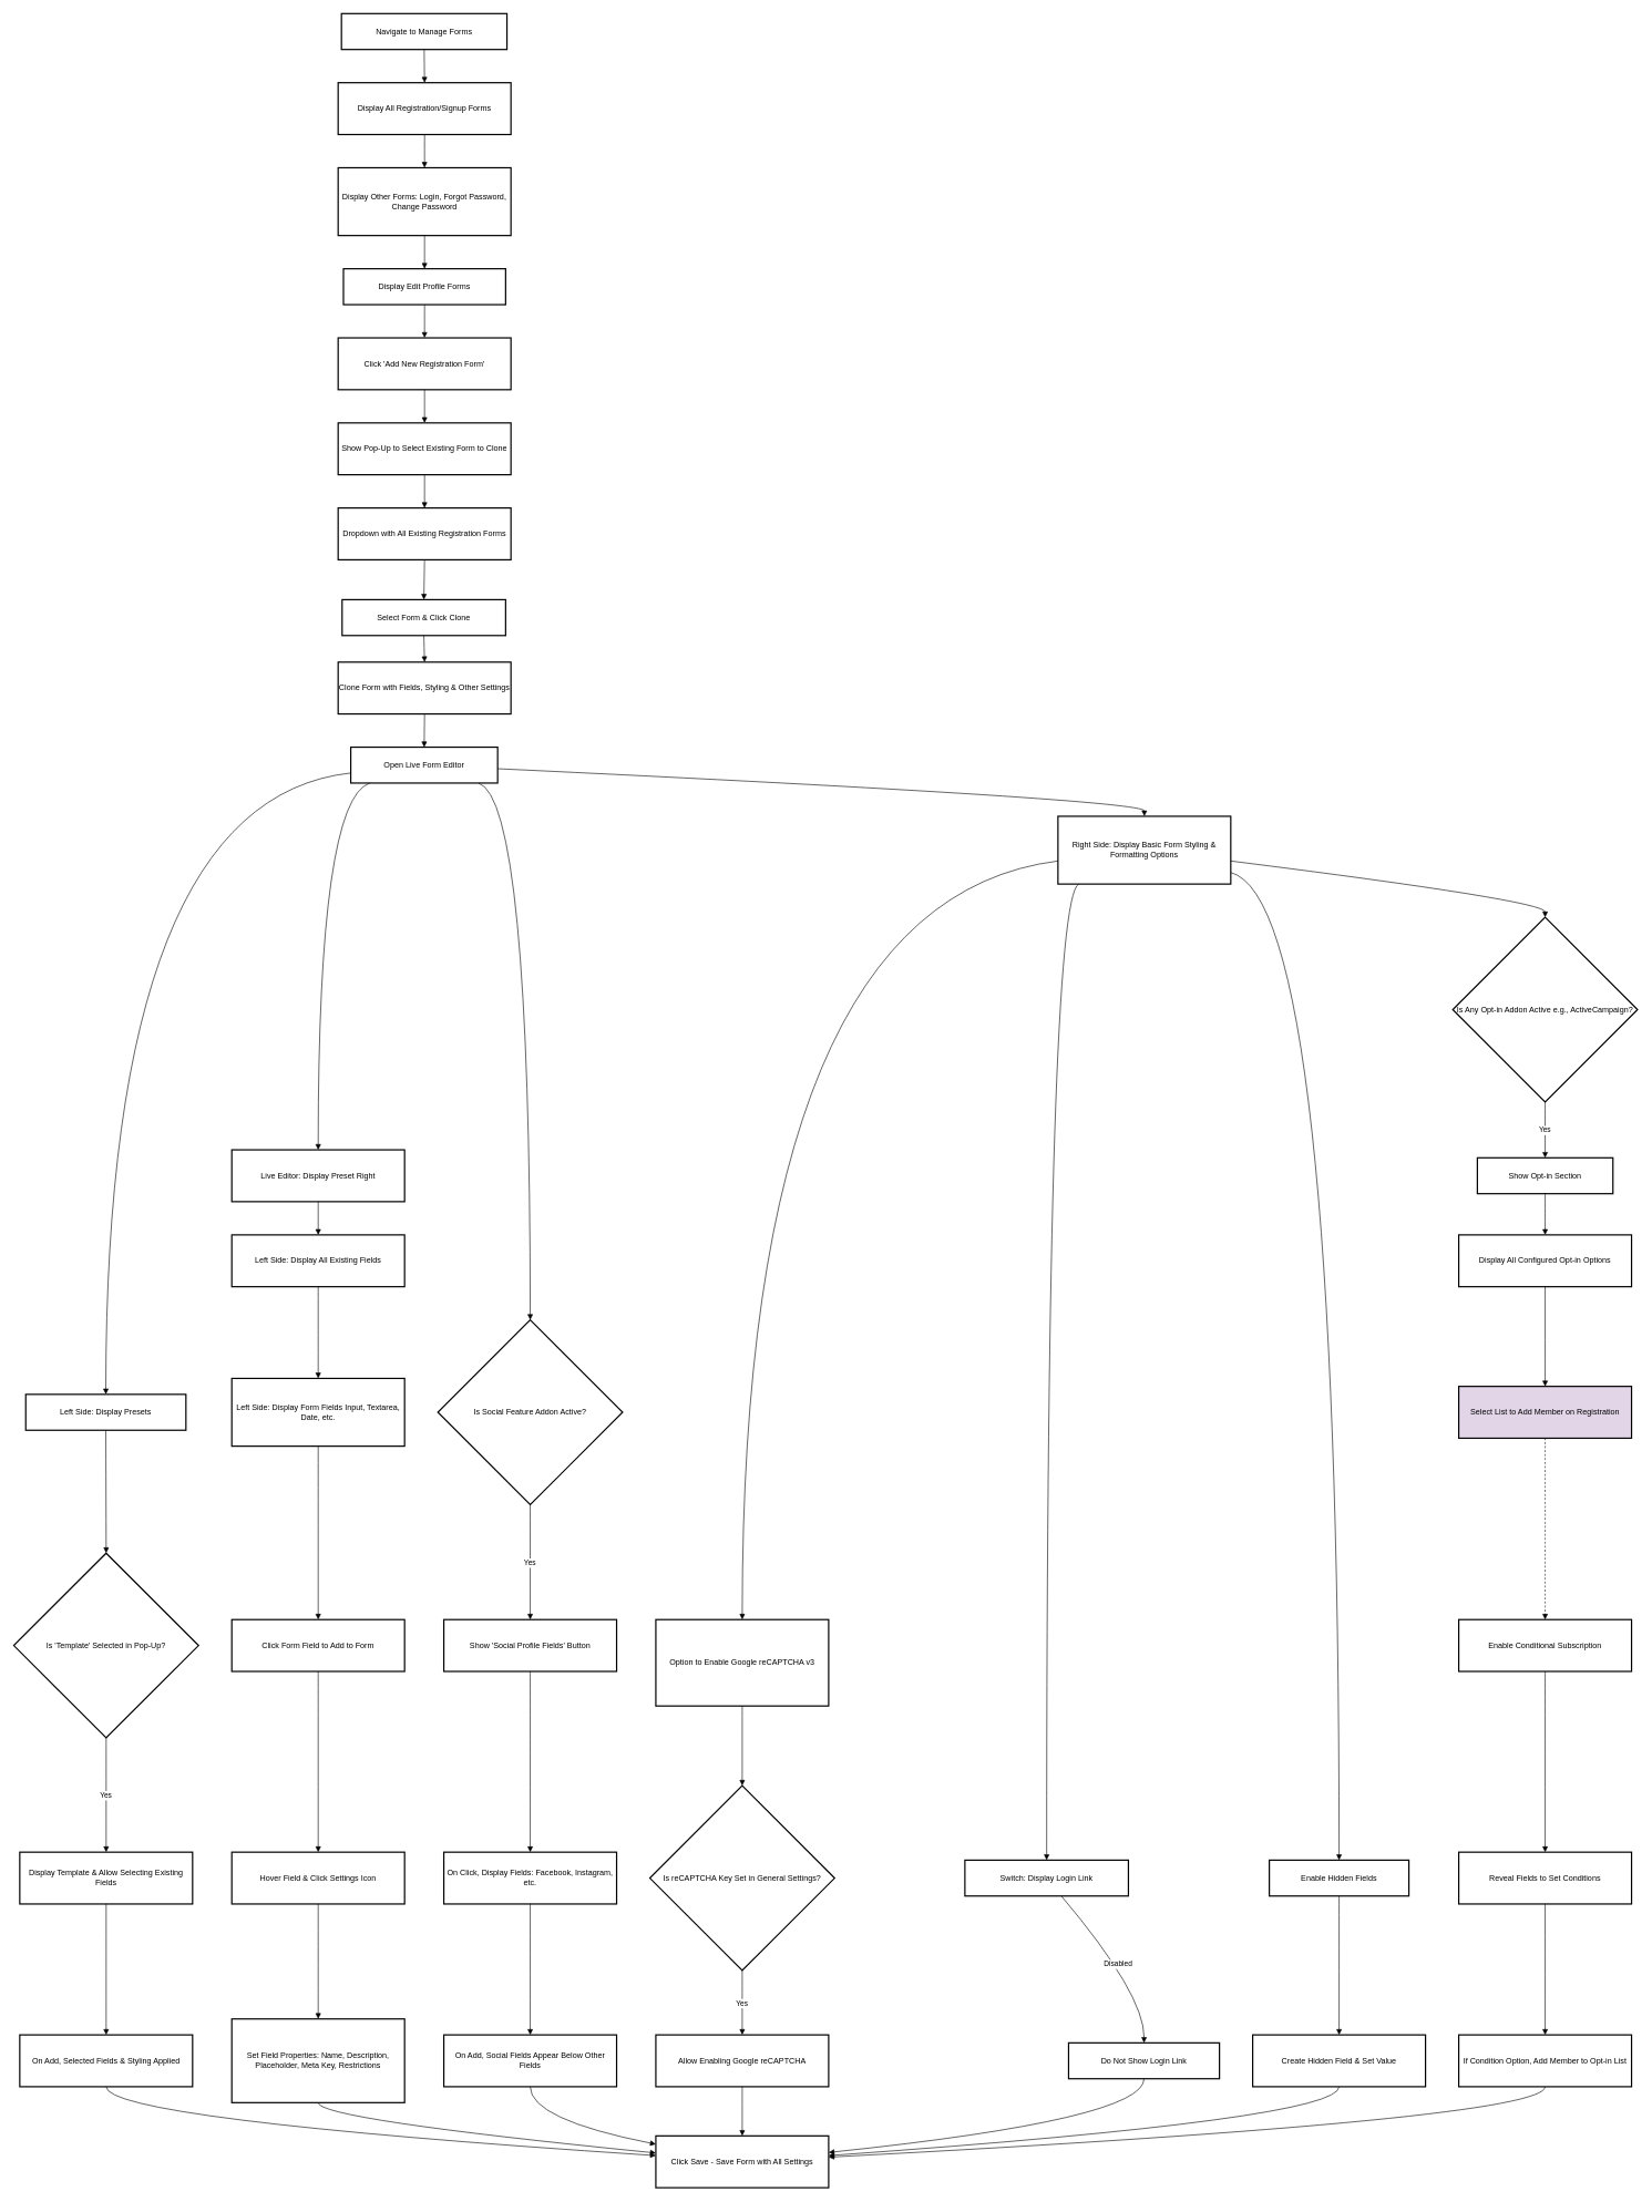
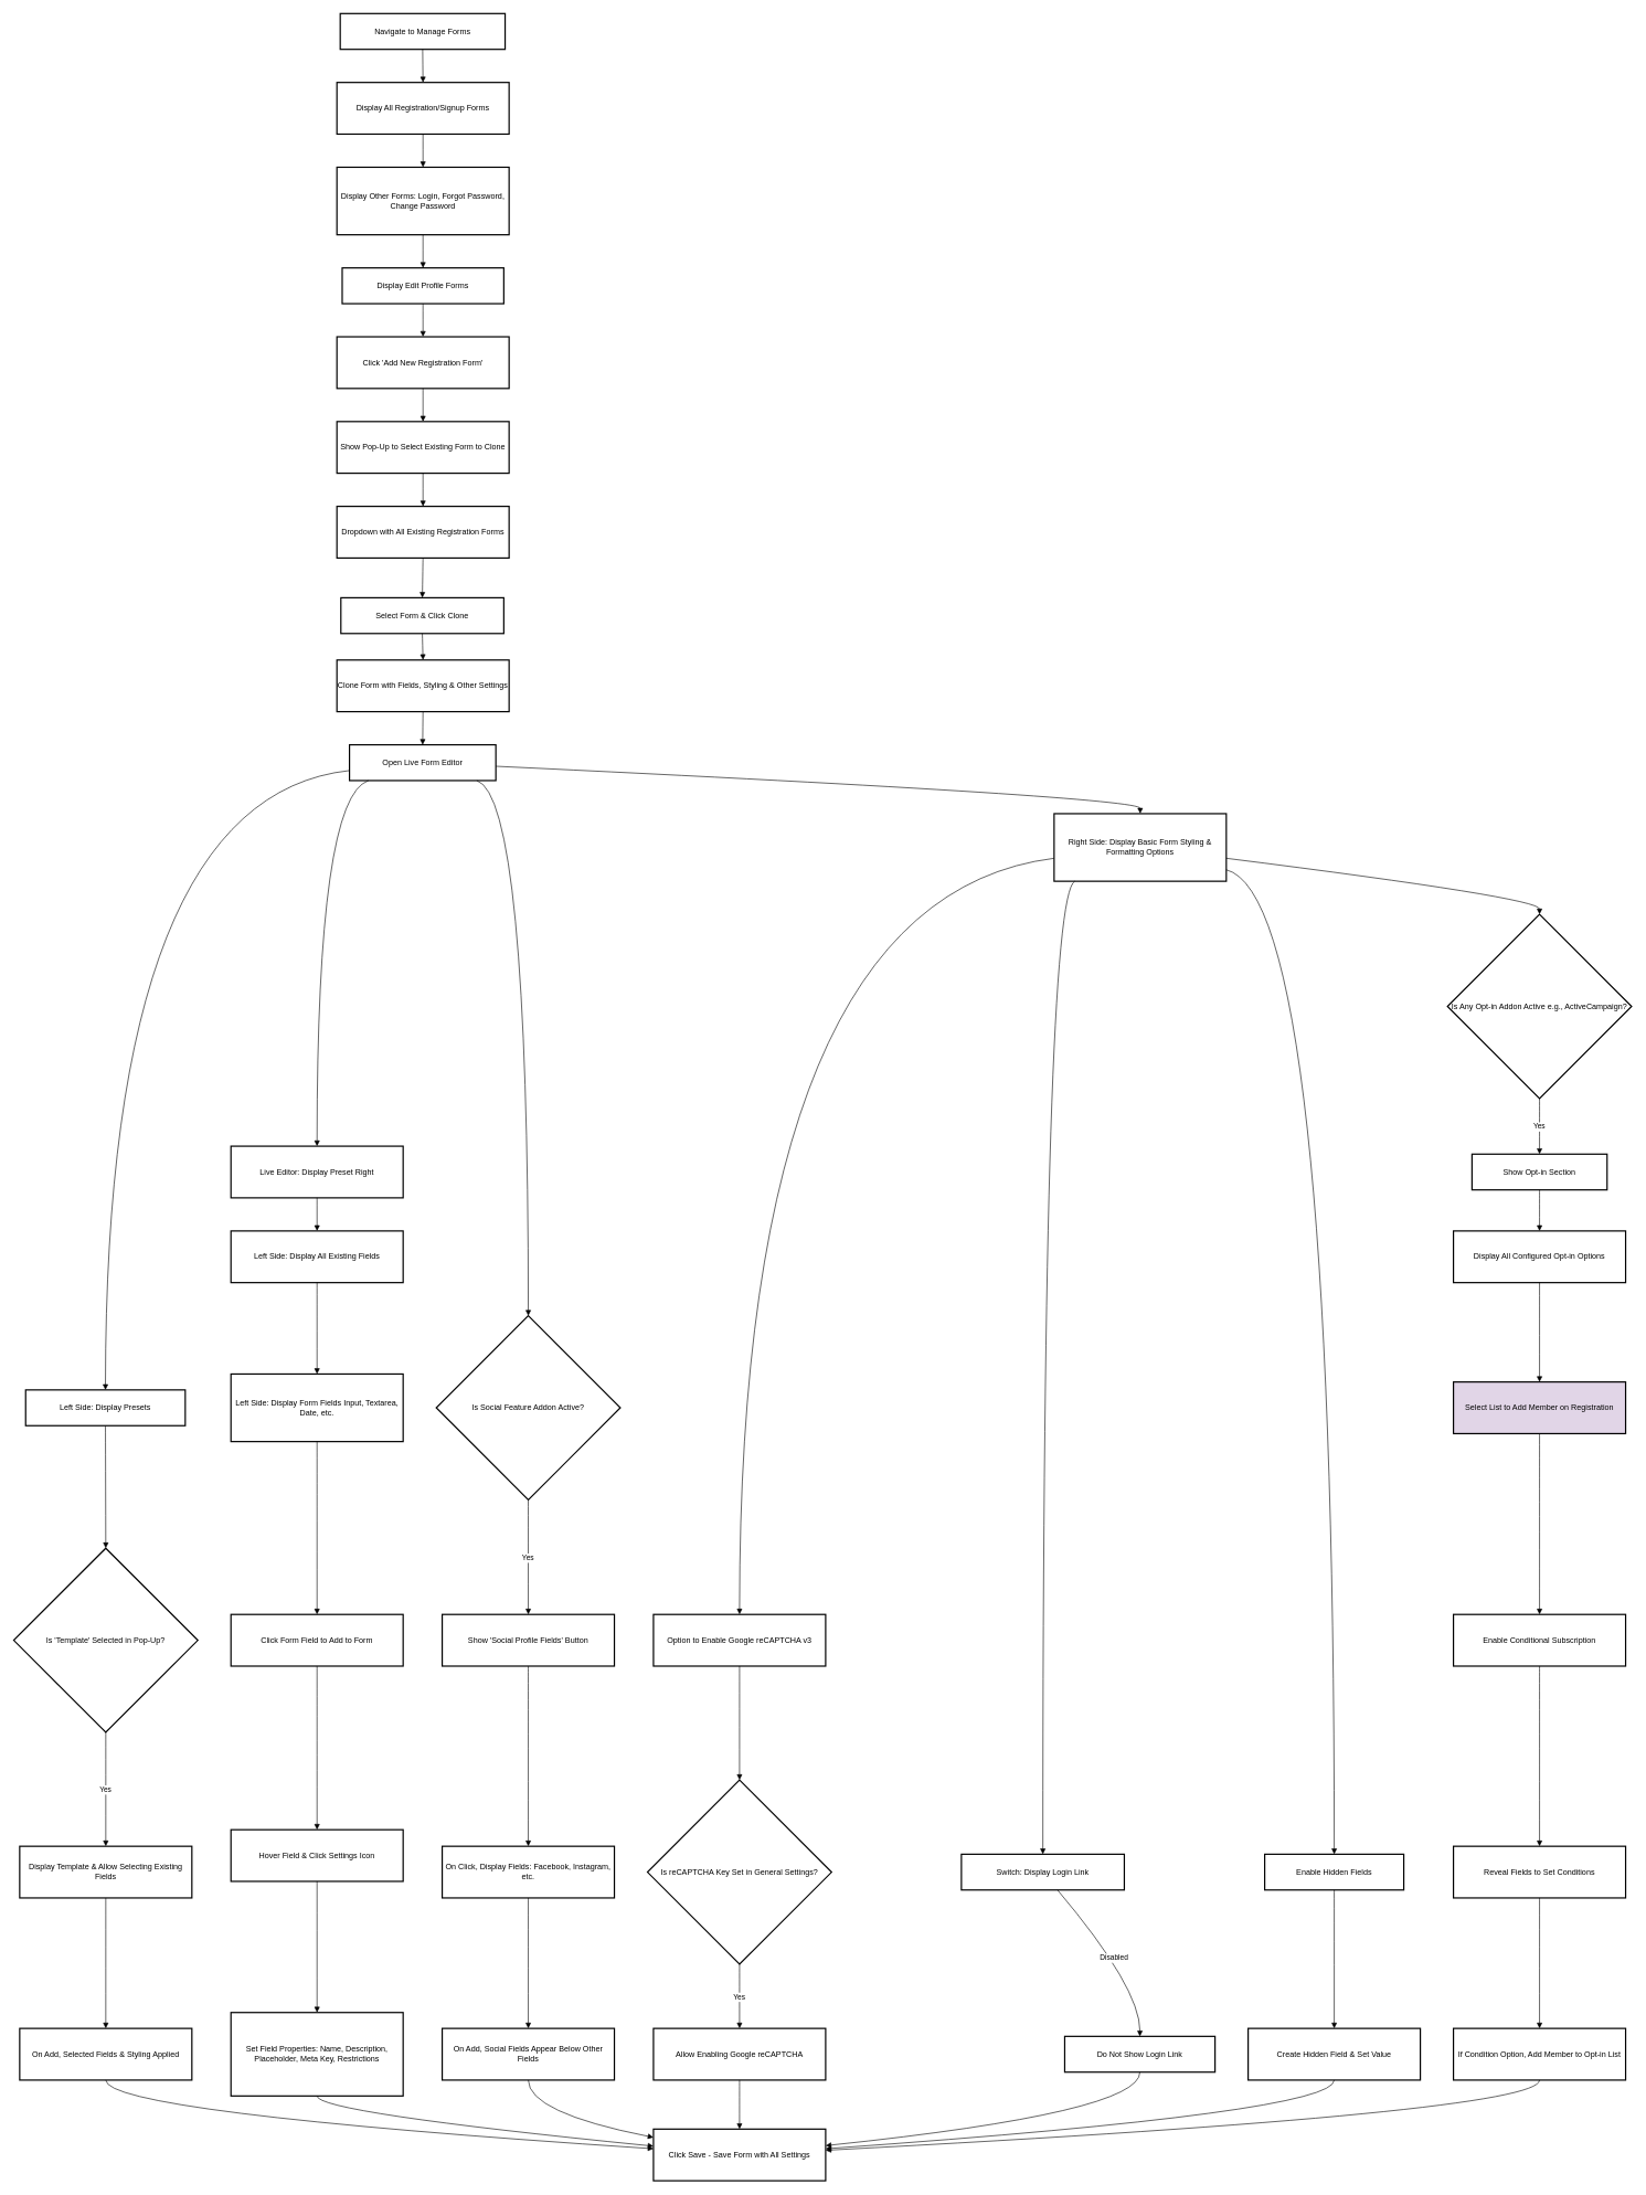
- <mxCell id="83" value="" style="curved=1;startArrow=none;endArrow=block;exitX=0.5;exitY=1.01;entryX=0.5;entryY=0;rounded=0;dashed=1;" edge="1" parent="1" source="38" target="39"><mxGeometry relative="1" as="geometry"><Array as="points" /></mxGeometry></mxCell>
+ <mxCell id="83" value="" style="curved=1;startArrow=none;endArrow=block;exitX=0.5;exitY=1.01;entryX=0.5;entryY=0;rounded=0;" edge="1" parent="1" source="38" target="39"><mxGeometry relative="1" as="geometry"><Array as="points" /></mxGeometry></mxCell>
- <mxCell id="28" value="Option to Enable Google reCAPTCHA v3" style="whiteSpace=wrap;strokeWidth=2;" vertex="1" parent="1"><mxGeometry x="986" y="2437" width="260" height="130" as="geometry" /></mxCell>
+ <mxCell id="28" value="Option to Enable Google reCAPTCHA v3" style="whiteSpace=wrap;strokeWidth=2;" vertex="1" parent="1"><mxGeometry x="986" y="2437" width="260" height="78" as="geometry" /></mxCell>
- <mxCell id="21" value="Hover Field &amp; Click Settings Icon" style="whiteSpace=wrap;strokeWidth=2;" vertex="1" parent="1"><mxGeometry x="348" y="2787" width="260" height="78" as="geometry" /></mxCell>
+ <mxCell id="21" value="Hover Field &amp; Click Settings Icon" style="whiteSpace=wrap;strokeWidth=2;" vertex="1" parent="1"><mxGeometry x="348" y="2762" width="260" height="78" as="geometry" /></mxCell>
